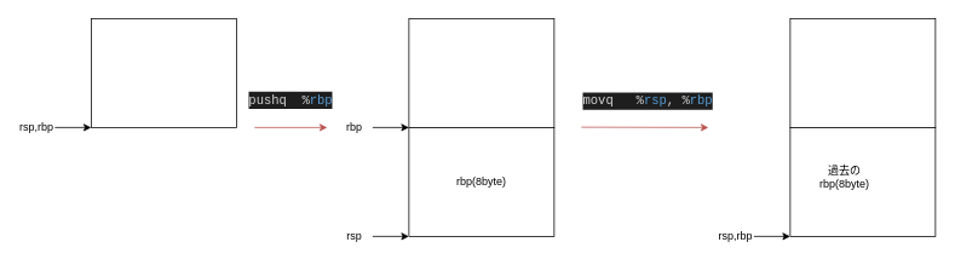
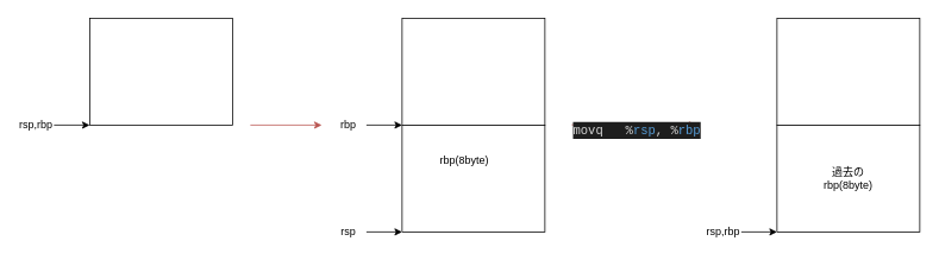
- <mxCell id="6" value="&lt;div style=&quot;color: rgb(212 , 212 , 212) ; background-color: rgb(30 , 30 , 30) ; font-family: &amp;#34;consolas&amp;#34; , &amp;#34;courier new&amp;#34; , monospace ; font-size: 14px ; line-height: 19px&quot;&gt;pushq&amp;nbsp;&amp;nbsp;%&lt;span style=&quot;color: #569cd6&quot;&gt;rbp&lt;/span&gt;&lt;/div&gt;" style="text;html=1;strokeColor=none;fillColor=none;align=center;verticalAlign=middle;whiteSpace=wrap;rounded=0;" vertex="1" parent="1"><mxGeometry x="270" y="100" width="100" height="20" as="geometry" /></mxCell>
- <mxCell id="8" value="&lt;div style=&quot;color: rgb(212, 212, 212); background-color: rgb(30, 30, 30); font-family: consolas, &amp;quot;courier new&amp;quot;, monospace; font-weight: normal; font-size: 14px; line-height: 19px;&quot;&gt;&lt;div&gt;&lt;span style=&quot;color: #d4d4d4&quot;&gt;movq&lt;/span&gt;&lt;span style=&quot;color: #d4d4d4&quot;&gt;&amp;nbsp;&amp;nbsp;&amp;nbsp;%&lt;/span&gt;&lt;span style=&quot;color: #569cd6&quot;&gt;rsp&lt;/span&gt;&lt;span style=&quot;color: #d4d4d4&quot;&gt;, %&lt;/span&gt;&lt;span style=&quot;color: #569cd6&quot;&gt;rbp&lt;/span&gt;&lt;/div&gt;&lt;/div&gt;" style="text;whiteSpace=wrap;html=1;" vertex="1" parent="1"><mxGeometry x="640" y="95" width="160" height="30" as="geometry" /></mxCell>
+ <mxCell id="8" value="&lt;div style=&quot;color: rgb(212, 212, 212); background-color: rgb(30, 30, 30); font-family: consolas, &amp;quot;courier new&amp;quot;, monospace; font-weight: normal; font-size: 14px; line-height: 19px;&quot;&gt;&lt;div&gt;&lt;span style=&quot;color: #d4d4d4&quot;&gt;movq&lt;/span&gt;&lt;span style=&quot;color: #d4d4d4&quot;&gt;&amp;nbsp;&amp;nbsp;&amp;nbsp;%&lt;/span&gt;&lt;span style=&quot;color: #569cd6&quot;&gt;rsp&lt;/span&gt;&lt;span style=&quot;color: #d4d4d4&quot;&gt;, %&lt;/span&gt;&lt;span style=&quot;color: #569cd6&quot;&gt;rbp&lt;/span&gt;&lt;/div&gt;&lt;/div&gt;" style="text;whiteSpace=wrap;html=1;" vertex="1" parent="1"><mxGeometry x="640" y="130" width="160" height="30" as="geometry" /></mxCell>
- <mxCell id="16" value="過去の&lt;br&gt;rbp(8byte)" style="text;html=1;strokeColor=none;fillColor=none;align=center;verticalAlign=middle;whiteSpace=wrap;rounded=0;" vertex="1" parent="1"><mxGeometry x="890" y="185" width="80" height="20" as="geometry" /></mxCell>
+ <mxCell id="16" value="過去の&lt;br&gt;rbp(8byte)" style="text;html=1;strokeColor=none;fillColor=none;align=center;verticalAlign=middle;whiteSpace=wrap;rounded=0;" vertex="1" parent="1"><mxGeometry x="910" y="190" width="80" height="20" as="geometry" /></mxCell>
- <mxCell id="13" value="rbp(8byte)" style="text;html=1;strokeColor=none;fillColor=none;align=center;verticalAlign=middle;whiteSpace=wrap;rounded=0;" vertex="1" parent="1"><mxGeometry x="490" y="190" width="80" height="20" as="geometry" /></mxCell>
+ <mxCell id="13" value="rbp(8byte)" style="text;html=1;strokeColor=none;fillColor=none;align=center;verticalAlign=middle;whiteSpace=wrap;rounded=0;" vertex="1" parent="1"><mxGeometry x="480" y="170" width="80" height="20" as="geometry" /></mxCell>
